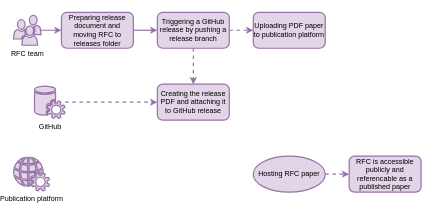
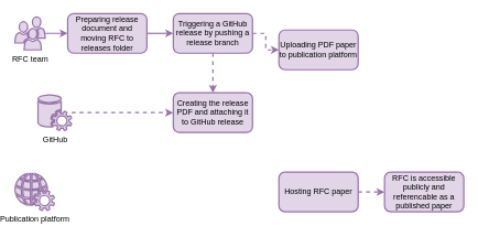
- <mxCell id="15" value="Uploading PDF paper to publication platform" style="rounded=1;whiteSpace=wrap;html=1;fillColor=#e1d5e7;strokeColor=#9673a6;strokeWidth=2;" vertex="1" parent="1"><mxGeometry x="420" y="20" width="120" height="60" as="geometry" /></mxCell>
+ <mxCell id="15" value="Uploading PDF paper to publication platform" style="rounded=1;whiteSpace=wrap;html=1;fillColor=#e1d5e7;strokeColor=#9673a6;strokeWidth=2;" vertex="1" parent="1"><mxGeometry x="420" y="45" width="120" height="60" as="geometry" /></mxCell>
- <mxCell id="14" value="Hosting RFC paper" style="ellipse;whiteSpace=wrap;html=1;fillColor=#e1d5e7;strokeColor=#9673a6;strokeWidth=2;" vertex="1" parent="1"><mxGeometry x="420" y="260" width="120" height="60" as="geometry" /></mxCell>
+ <mxCell id="14" value="Hosting RFC paper" style="rounded=1;whiteSpace=wrap;html=1;fillColor=#e1d5e7;strokeColor=#9673a6;strokeWidth=2;" vertex="1" parent="1"><mxGeometry x="420" y="260" width="120" height="60" as="geometry" /></mxCell>
